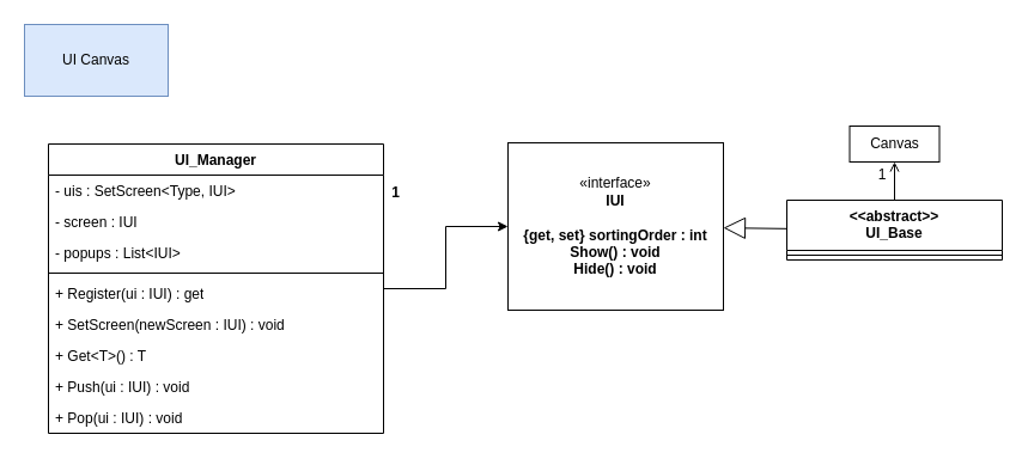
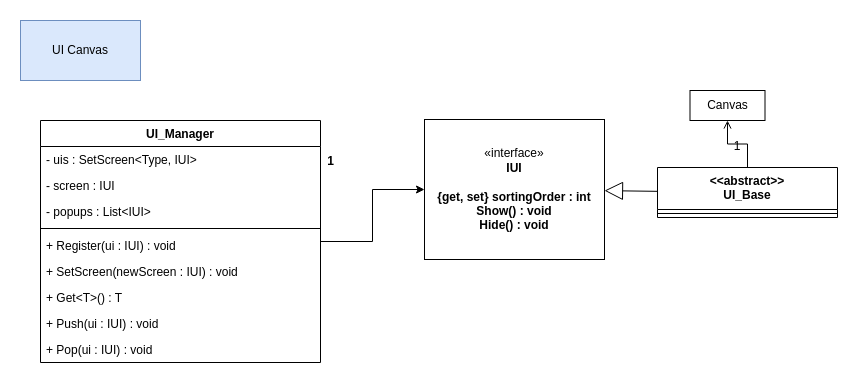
- <mxCell id="6" value="Canvas" style="html=1;whiteSpace=wrap;" vertex="1" parent="1"><mxGeometry x="709.5" y="105" width="75" height="30" as="geometry" /></mxCell>
+ <mxCell id="6" value="Canvas" style="html=1;whiteSpace=wrap;" vertex="1" parent="1"><mxGeometry x="689.5" y="90" width="75" height="30" as="geometry" /></mxCell>
- <mxCell id="14" value="+ Register(ui : IUI) : get" style="text;strokeColor=none;fillColor=none;align=left;verticalAlign=top;spacingLeft=4;spacingRight=4;overflow=hidden;rotatable=0;points=[[0,0.5],[1,0.5]];portConstraint=eastwest;whiteSpace=wrap;html=1;" vertex="1" parent="9"><mxGeometry y="112" width="280" height="26" as="geometry" /></mxCell>
+ <mxCell id="14" value="+ Register(ui : IUI) : void" style="text;strokeColor=none;fillColor=none;align=left;verticalAlign=top;spacingLeft=4;spacingRight=4;overflow=hidden;rotatable=0;points=[[0,0.5],[1,0.5]];portConstraint=eastwest;whiteSpace=wrap;html=1;" vertex="1" parent="9"><mxGeometry y="112" width="280" height="26" as="geometry" /></mxCell>
